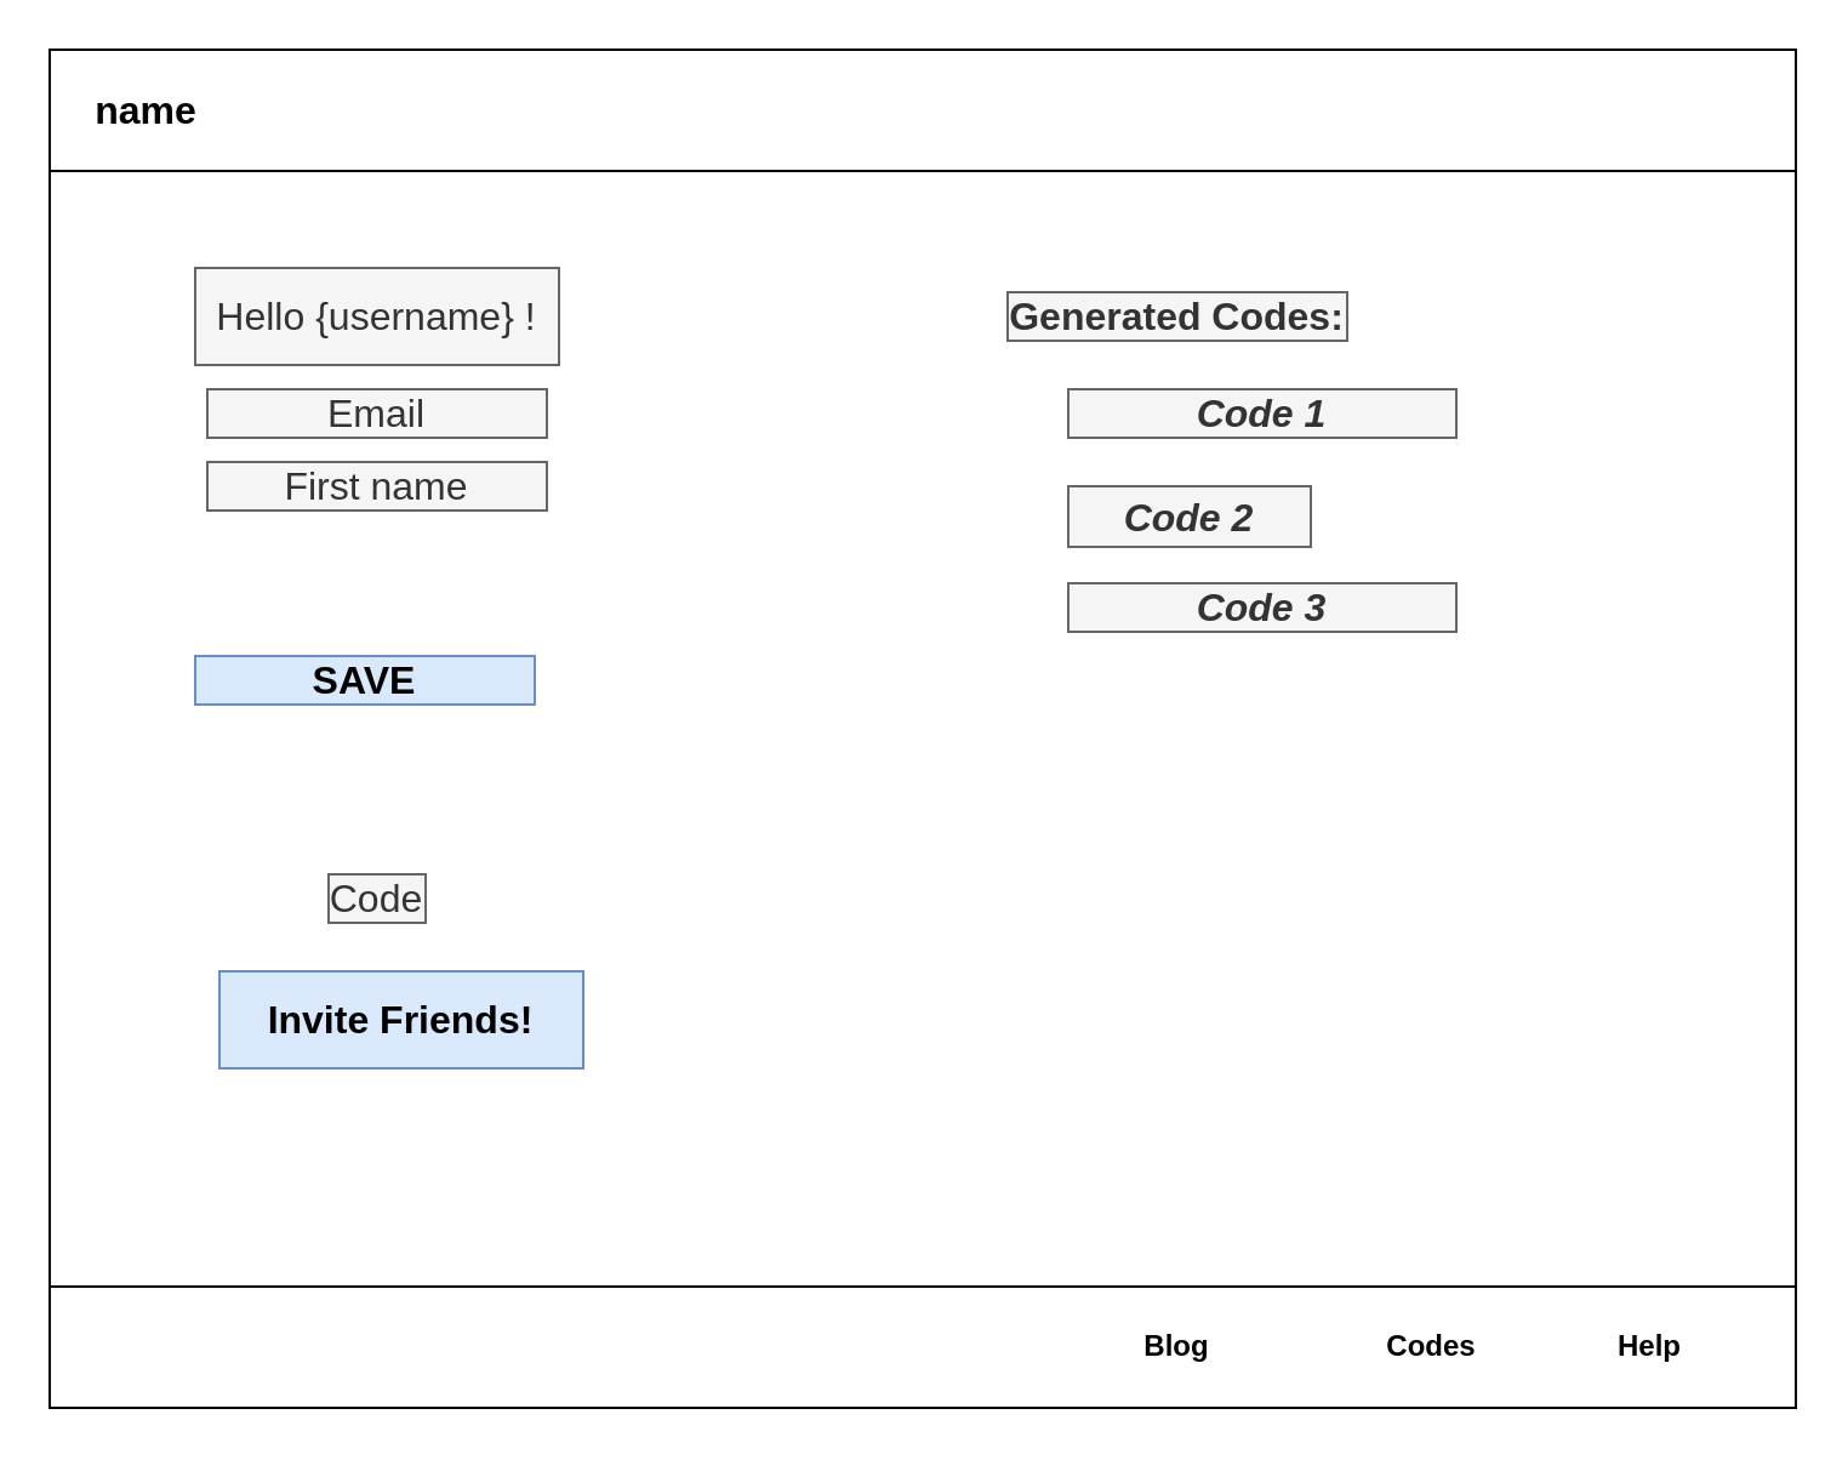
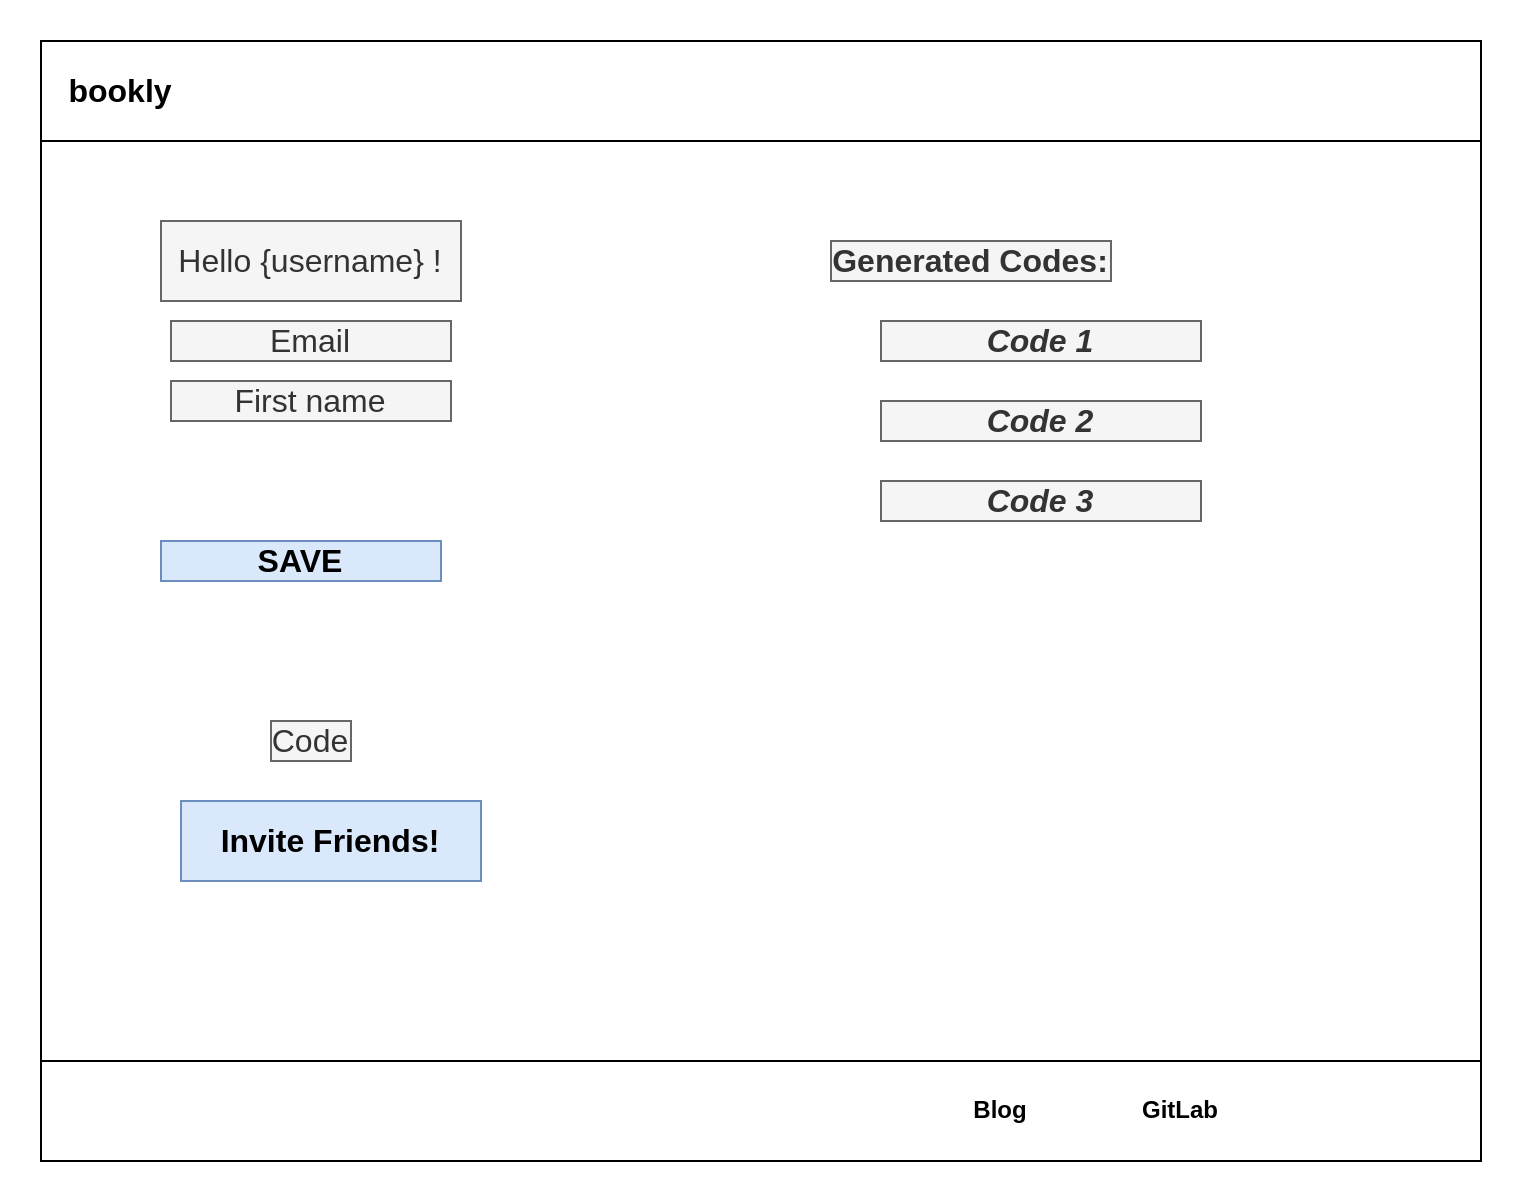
- <mxCell id="5" value="name" style="text;html=1;strokeColor=none;fillColor=none;align=center;verticalAlign=middle;whiteSpace=wrap;rounded=0;fontSize=16;fontStyle=1" parent="1" vertex="1"><mxGeometry x="40" y="35" width="40" height="20" as="geometry" /></mxCell>
+ <mxCell id="5" value="bookly" style="text;html=1;strokeColor=none;fillColor=none;align=center;verticalAlign=middle;whiteSpace=wrap;rounded=0;fontSize=16;fontStyle=1" parent="1" vertex="1"><mxGeometry x="40" y="35" width="40" height="20" as="geometry" /></mxCell>
- <mxCell id="16" value="Code 2" style="text;html=1;strokeColor=#666666;fillColor=#f5f5f5;align=center;verticalAlign=middle;whiteSpace=wrap;rounded=0;fontSize=16;fontColor=#333333;fontStyle=3" vertex="1" parent="1"><mxGeometry x="440" y="200" width="100" height="25" as="geometry" /></mxCell>
+ <mxCell id="16" value="Code 2" style="text;html=1;strokeColor=#666666;fillColor=#f5f5f5;align=center;verticalAlign=middle;whiteSpace=wrap;rounded=0;fontSize=16;fontColor=#333333;fontStyle=3" vertex="1" parent="1"><mxGeometry x="440" y="200" width="160" height="20" as="geometry" /></mxCell>
- <mxCell id="6" value="Blog" style="text;html=1;strokeColor=none;fillColor=none;align=center;verticalAlign=middle;whiteSpace=wrap;rounded=0;fontStyle=1" parent="1" vertex="1"><mxGeometry x="465" y="545" width="40" height="20" as="geometry" /></mxCell>
+ <mxCell id="6" value="Blog" style="text;html=1;strokeColor=none;fillColor=none;align=center;verticalAlign=middle;whiteSpace=wrap;rounded=0;fontStyle=1" parent="1" vertex="1"><mxGeometry x="480" y="545" width="40" height="20" as="geometry" /></mxCell>
- <mxCell id="7" value="Codes" style="text;html=1;strokeColor=none;fillColor=none;align=center;verticalAlign=middle;whiteSpace=wrap;rounded=0;fontStyle=1" parent="1" vertex="1"><mxGeometry x="570" y="545" width="40" height="20" as="geometry" /></mxCell>
+ <mxCell id="7" value="GitLab" style="text;html=1;strokeColor=none;fillColor=none;align=center;verticalAlign=middle;whiteSpace=wrap;rounded=0;fontStyle=1" parent="1" vertex="1"><mxGeometry x="570" y="545" width="40" height="20" as="geometry" /></mxCell>
- <mxCell id="8" value="Help" style="text;html=1;strokeColor=none;fillColor=none;align=center;verticalAlign=middle;whiteSpace=wrap;rounded=0;fontStyle=1" parent="1" vertex="1"><mxGeometry x="660" y="545" width="40" height="20" as="geometry" /></mxCell>
